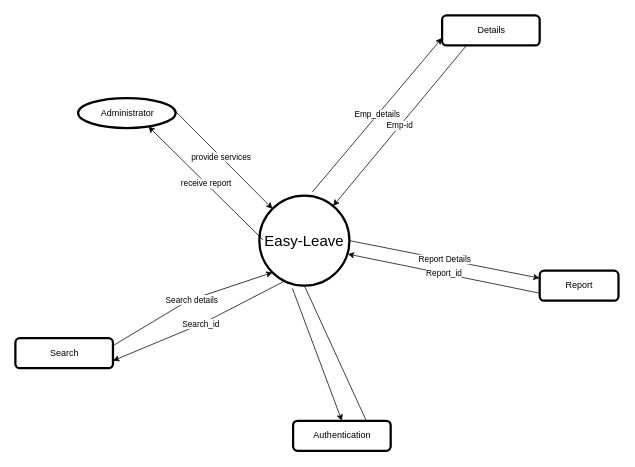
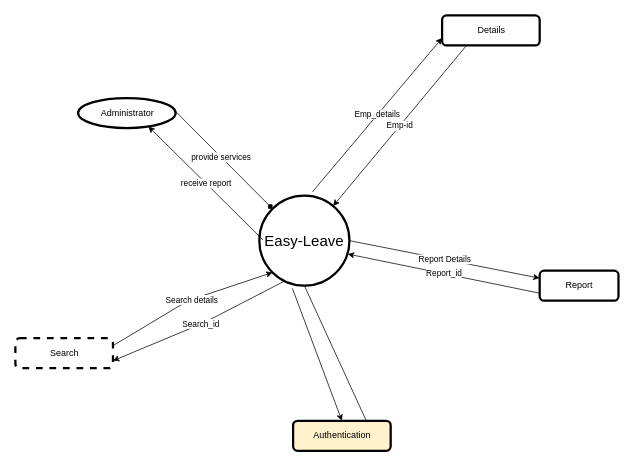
- <mxCell id="10" value="provide services" style="endArrow=classic;html=1;exitX=1;exitY=0.25;exitDx=0;exitDy=0;" edge="1" parent="1" source="4" target="2"><mxGeometry width="50" height="50" relative="1" as="geometry"><mxPoint x="220" y="285" as="sourcePoint" /><mxPoint x="270" y="235" as="targetPoint" /></mxGeometry></mxCell>
+ <mxCell id="10" value="provide services" style="endArrow=diamond;html=1;exitX=1;exitY=0.25;exitDx=0;exitDy=0;" edge="1" parent="1" source="4" target="2"><mxGeometry width="50" height="50" relative="1" as="geometry"><mxPoint x="220" y="285" as="sourcePoint" /><mxPoint x="270" y="235" as="targetPoint" /></mxGeometry></mxCell>
- <mxCell id="3" value="Search" style="rounded=1;strokeWidth=3;shadow=0;html=1;" parent="1" vertex="1"><mxGeometry x="20" y="450" width="130" height="40" as="geometry" /></mxCell>
+ <mxCell id="3" value="Search" style="rounded=1;strokeWidth=3;shadow=0;html=1;dashed=1;" parent="1" vertex="1"><mxGeometry x="20" y="450" width="130" height="40" as="geometry" /></mxCell>
- <mxCell id="7" value="Authentication" style="rounded=1;strokeWidth=3;shadow=0;html=1;" vertex="1" parent="1"><mxGeometry x="390" y="560" width="130" height="40" as="geometry" /></mxCell>
+ <mxCell id="7" value="Authentication" style="rounded=1;strokeWidth=3;shadow=0;html=1;fillColor=#fff2cc;" vertex="1" parent="1"><mxGeometry x="390" y="560" width="130" height="40" as="geometry" /></mxCell>
